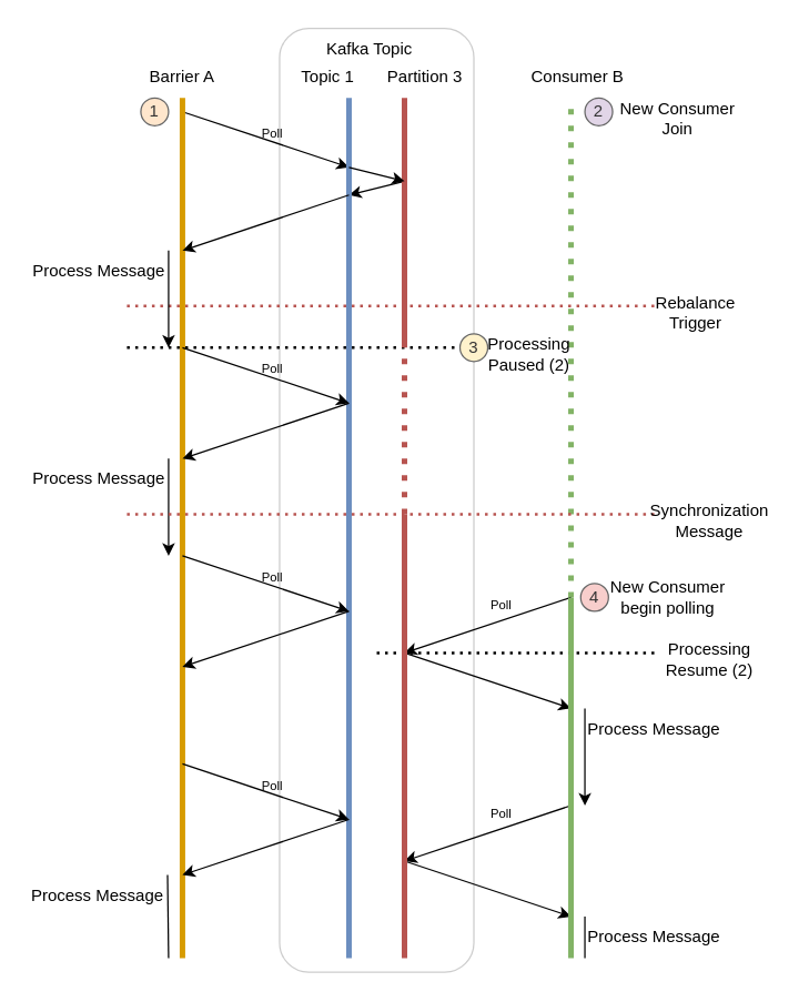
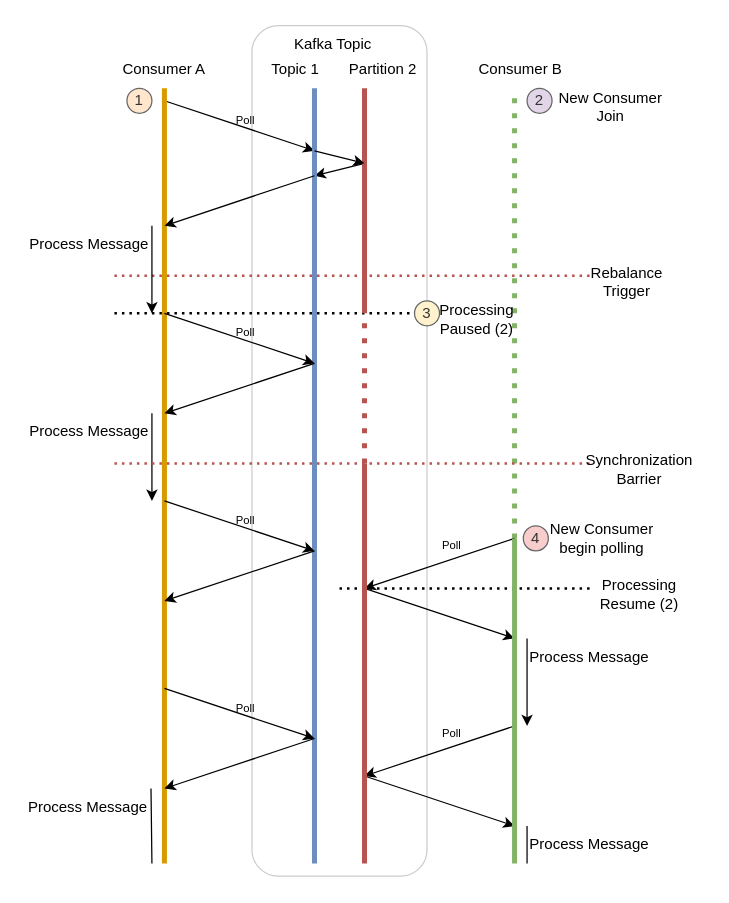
- <mxCell id="10" value="Barrier A" style="text;html=1;strokeColor=none;fillColor=none;align=center;verticalAlign=middle;whiteSpace=wrap;rounded=0;" vertex="1" parent="1"><mxGeometry x="96" y="40" width="70" height="30" as="geometry" /></mxCell>
+ <mxCell id="10" value="Consumer A" style="text;html=1;strokeColor=none;fillColor=none;align=center;verticalAlign=middle;whiteSpace=wrap;rounded=0;" vertex="1" parent="1"><mxGeometry x="96" y="40" width="70" height="30" as="geometry" /></mxCell>
- <mxCell id="16" value="Partition 3" style="text;html=1;strokeColor=none;fillColor=none;align=center;verticalAlign=middle;whiteSpace=wrap;rounded=0;" vertex="1" parent="1"><mxGeometry x="271" y="40" width="70" height="30" as="geometry" /></mxCell>
+ <mxCell id="16" value="Partition 2" style="text;html=1;strokeColor=none;fillColor=none;align=center;verticalAlign=middle;whiteSpace=wrap;rounded=0;" vertex="1" parent="1"><mxGeometry x="271" y="40" width="70" height="30" as="geometry" /></mxCell>
- <mxCell id="33" value="Synchronization&lt;br&gt;Message" style="text;html=1;strokeColor=none;fillColor=none;align=center;verticalAlign=middle;whiteSpace=wrap;rounded=0;" vertex="1" parent="1"><mxGeometry x="461" y="360" width="100" height="30" as="geometry" /></mxCell>
+ <mxCell id="33" value="Synchronization&lt;br&gt;Barrier" style="text;html=1;strokeColor=none;fillColor=none;align=center;verticalAlign=middle;whiteSpace=wrap;rounded=0;" vertex="1" parent="1"><mxGeometry x="461" y="360" width="100" height="30" as="geometry" /></mxCell>
